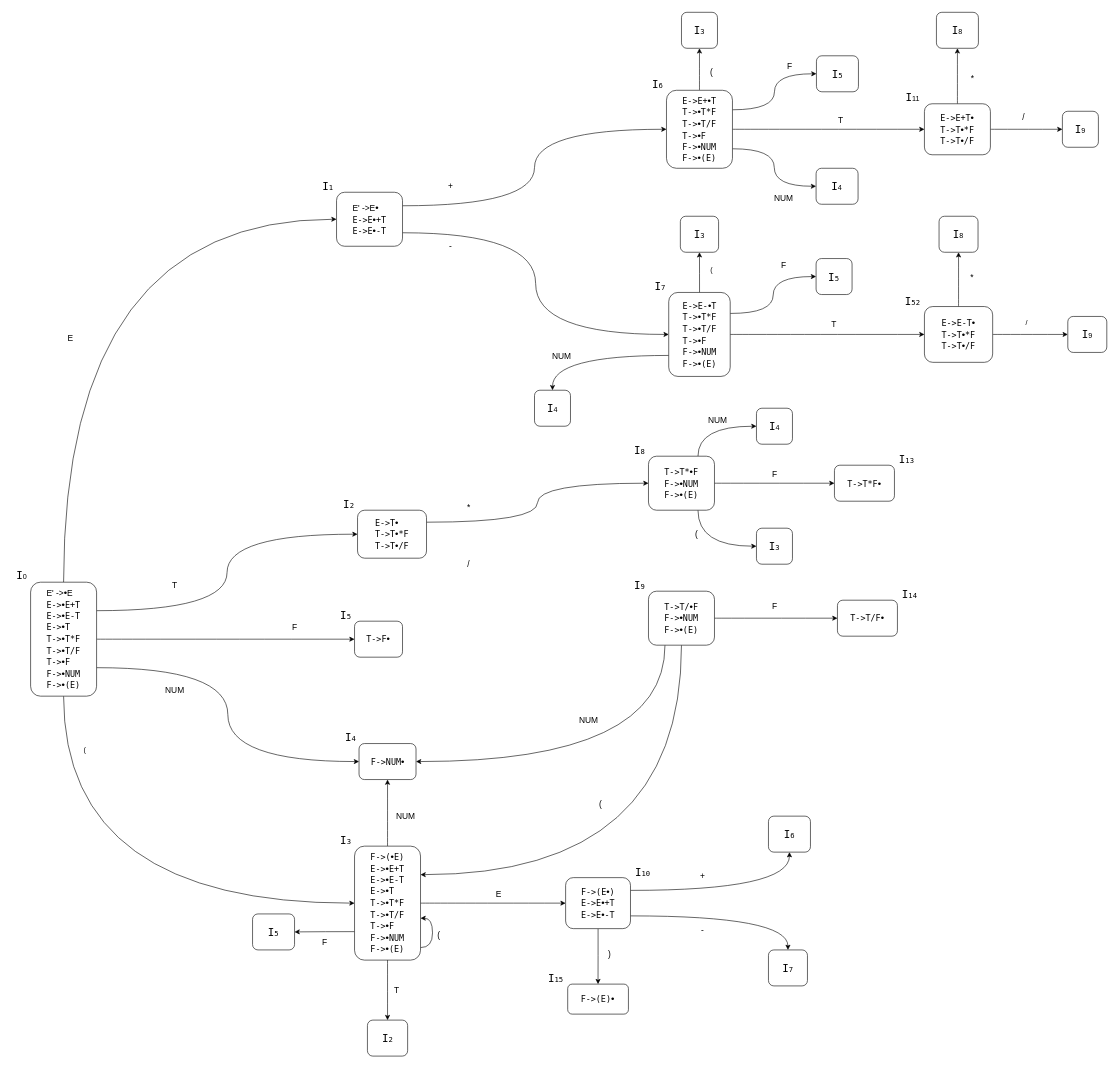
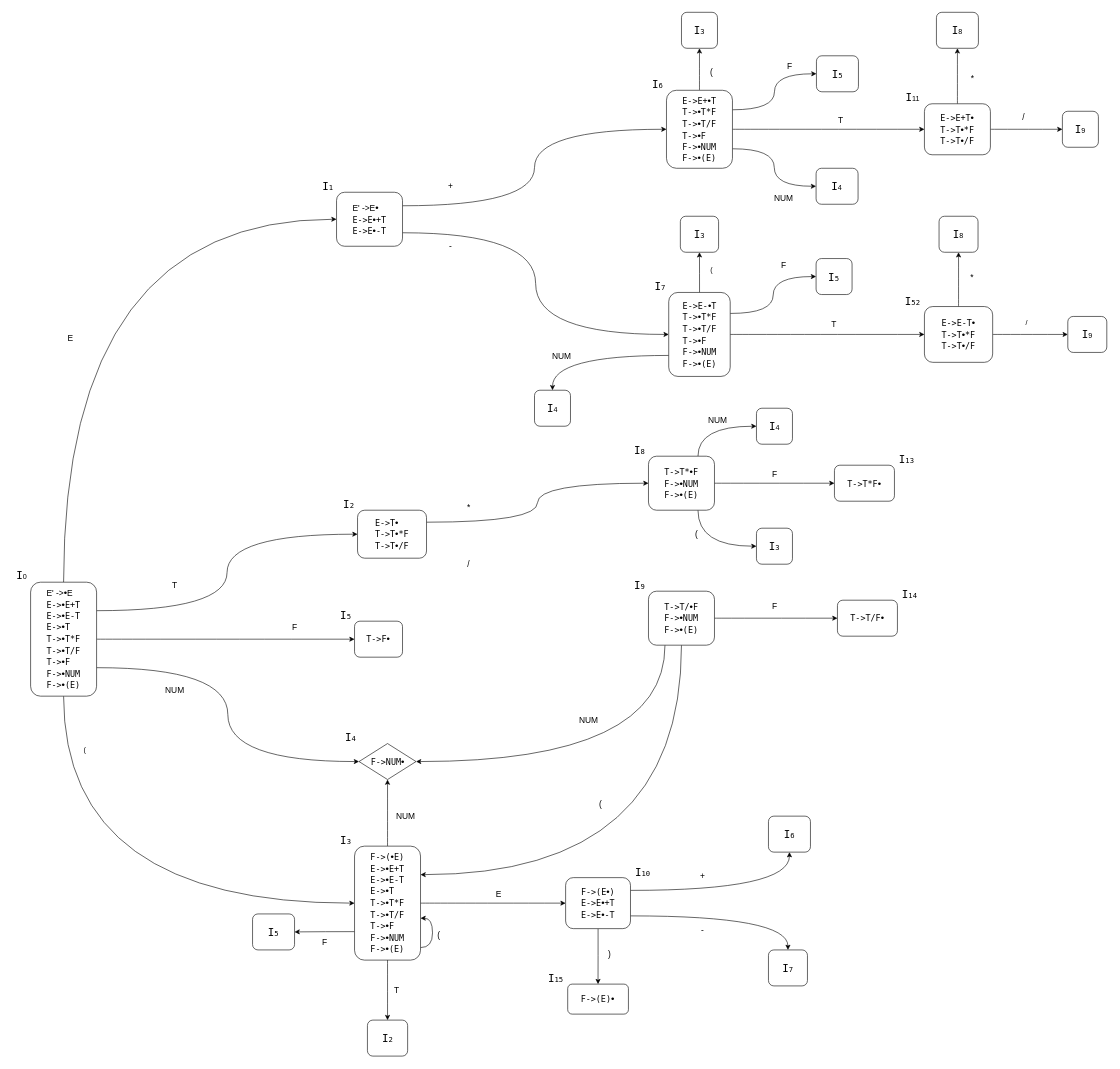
- <mxCell id="15" value="&lt;blockquote style=&quot;margin: 0 0 0 40px ; border: none ; padding: 0px&quot;&gt;&lt;/blockquote&gt;&lt;span&gt;&lt;div style=&quot;text-align: left&quot;&gt;&lt;font style=&quot;text-align: center ; font-size: 14px&quot;&gt;&lt;span style=&quot;font-family: &amp;#34;droid sans mono&amp;#34; , monospace , monospace , &amp;#34;droid sans fallback&amp;#34;&quot;&gt;&lt;div style=&quot;text-align: left&quot;&gt;F-&amp;gt;NUM&lt;span style=&quot;font-family: &amp;#34;muli&amp;#34; , sans-serif ; font-size: 16px&quot;&gt;•&lt;/span&gt;&lt;/div&gt;&lt;/span&gt;&lt;/font&gt;&lt;div style=&quot;text-align: center ; font-family: &amp;#34;droid sans mono&amp;#34; , monospace , monospace , &amp;#34;droid sans fallback&amp;#34; ; line-height: 19px ; font-size: 14px&quot;&gt;&lt;/div&gt;&lt;/div&gt;&lt;/span&gt;&lt;span style=&quot;font-family: &amp;#34;droid sans mono&amp;#34; , monospace , monospace , &amp;#34;droid sans fallback&amp;#34; ; font-size: 14px&quot;&gt;&lt;div style=&quot;text-align: left&quot;&gt;&lt;div style=&quot;text-align: center ; line-height: 19px&quot;&gt;&lt;/div&gt;&lt;/div&gt;&lt;/span&gt;&lt;div style=&quot;font-family: &amp;#34;droid sans mono&amp;#34; , monospace , monospace , &amp;#34;droid sans fallback&amp;#34; ; font-size: 14px ; line-height: 19px&quot;&gt;&lt;/div&gt;" style="rounded=1;whiteSpace=wrap;html=1;" parent="1" vertex="1"><mxGeometry x="597.5" y="1239" width="95" height="60" as="geometry" /></mxCell>
+ <mxCell id="15" value="&lt;blockquote style=&quot;margin: 0 0 0 40px ; border: none ; padding: 0px&quot;&gt;&lt;/blockquote&gt;&lt;span&gt;&lt;div style=&quot;text-align: left&quot;&gt;&lt;font style=&quot;text-align: center ; font-size: 14px&quot;&gt;&lt;span style=&quot;font-family: &amp;#34;droid sans mono&amp;#34; , monospace , monospace , &amp;#34;droid sans fallback&amp;#34;&quot;&gt;&lt;div style=&quot;text-align: left&quot;&gt;F-&amp;gt;NUM&lt;span style=&quot;font-family: &amp;#34;muli&amp;#34; , sans-serif ; font-size: 16px&quot;&gt;•&lt;/span&gt;&lt;/div&gt;&lt;/span&gt;&lt;/font&gt;&lt;div style=&quot;text-align: center ; font-family: &amp;#34;droid sans mono&amp;#34; , monospace , monospace , &amp;#34;droid sans fallback&amp;#34; ; line-height: 19px ; font-size: 14px&quot;&gt;&lt;/div&gt;&lt;/div&gt;&lt;/span&gt;&lt;span style=&quot;font-family: &amp;#34;droid sans mono&amp;#34; , monospace , monospace , &amp;#34;droid sans fallback&amp;#34; ; font-size: 14px&quot;&gt;&lt;div style=&quot;text-align: left&quot;&gt;&lt;div style=&quot;text-align: center ; line-height: 19px&quot;&gt;&lt;/div&gt;&lt;/div&gt;&lt;/span&gt;&lt;div style=&quot;font-family: &amp;#34;droid sans mono&amp;#34; , monospace , monospace , &amp;#34;droid sans fallback&amp;#34; ; font-size: 14px ; line-height: 19px&quot;&gt;&lt;/div&gt;" style="rhombus;whiteSpace=wrap;html=1;" parent="1" vertex="1"><mxGeometry x="597.5" y="1239" width="95" height="60" as="geometry" /></mxCell>
